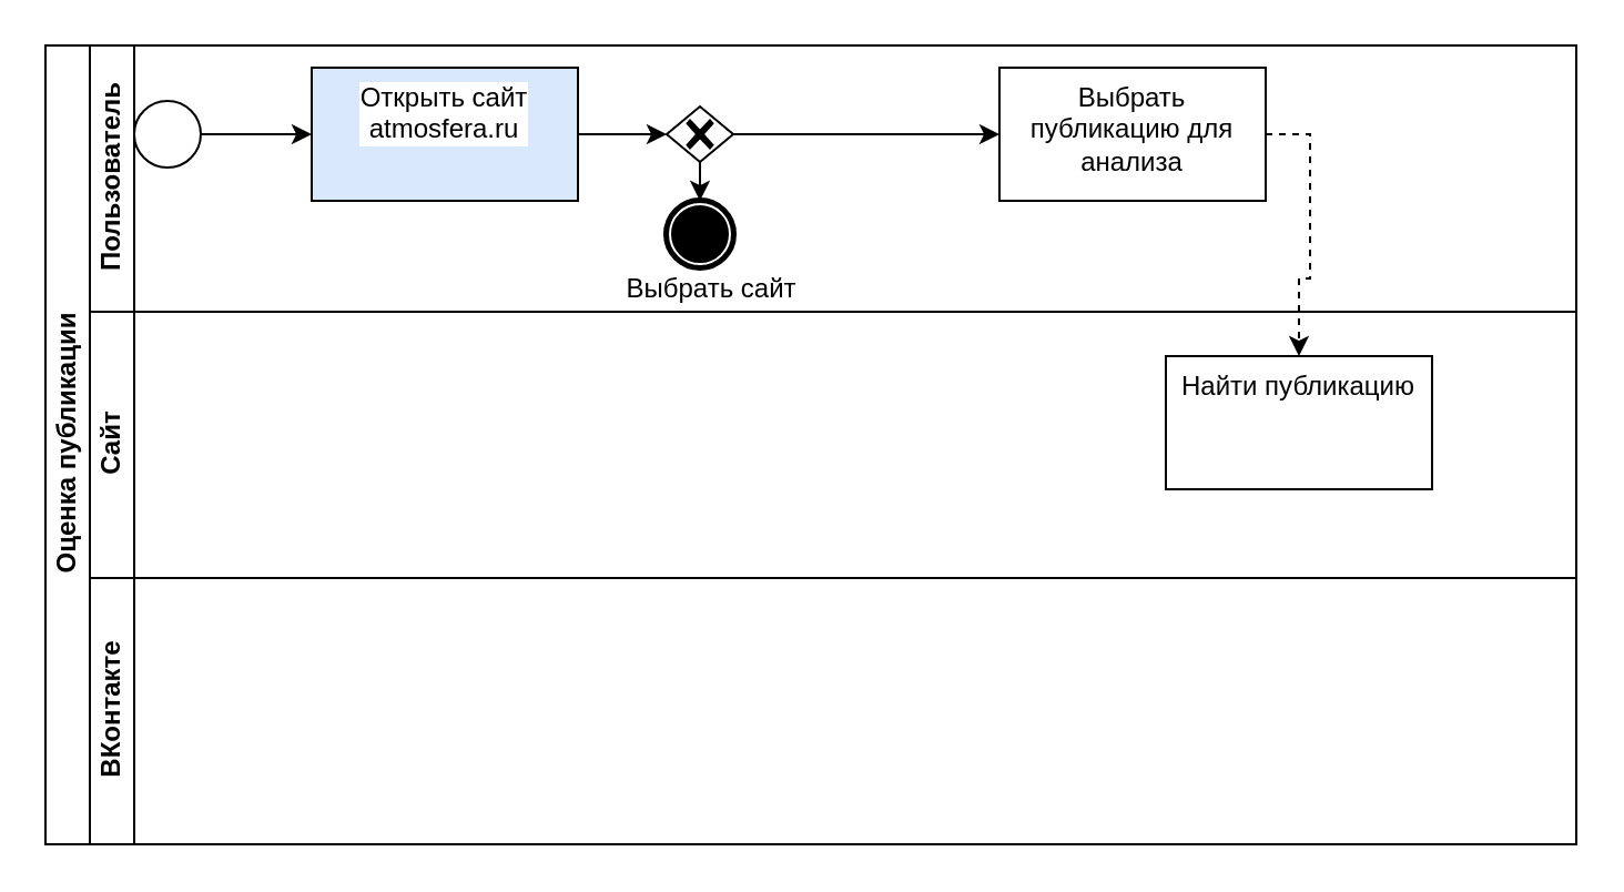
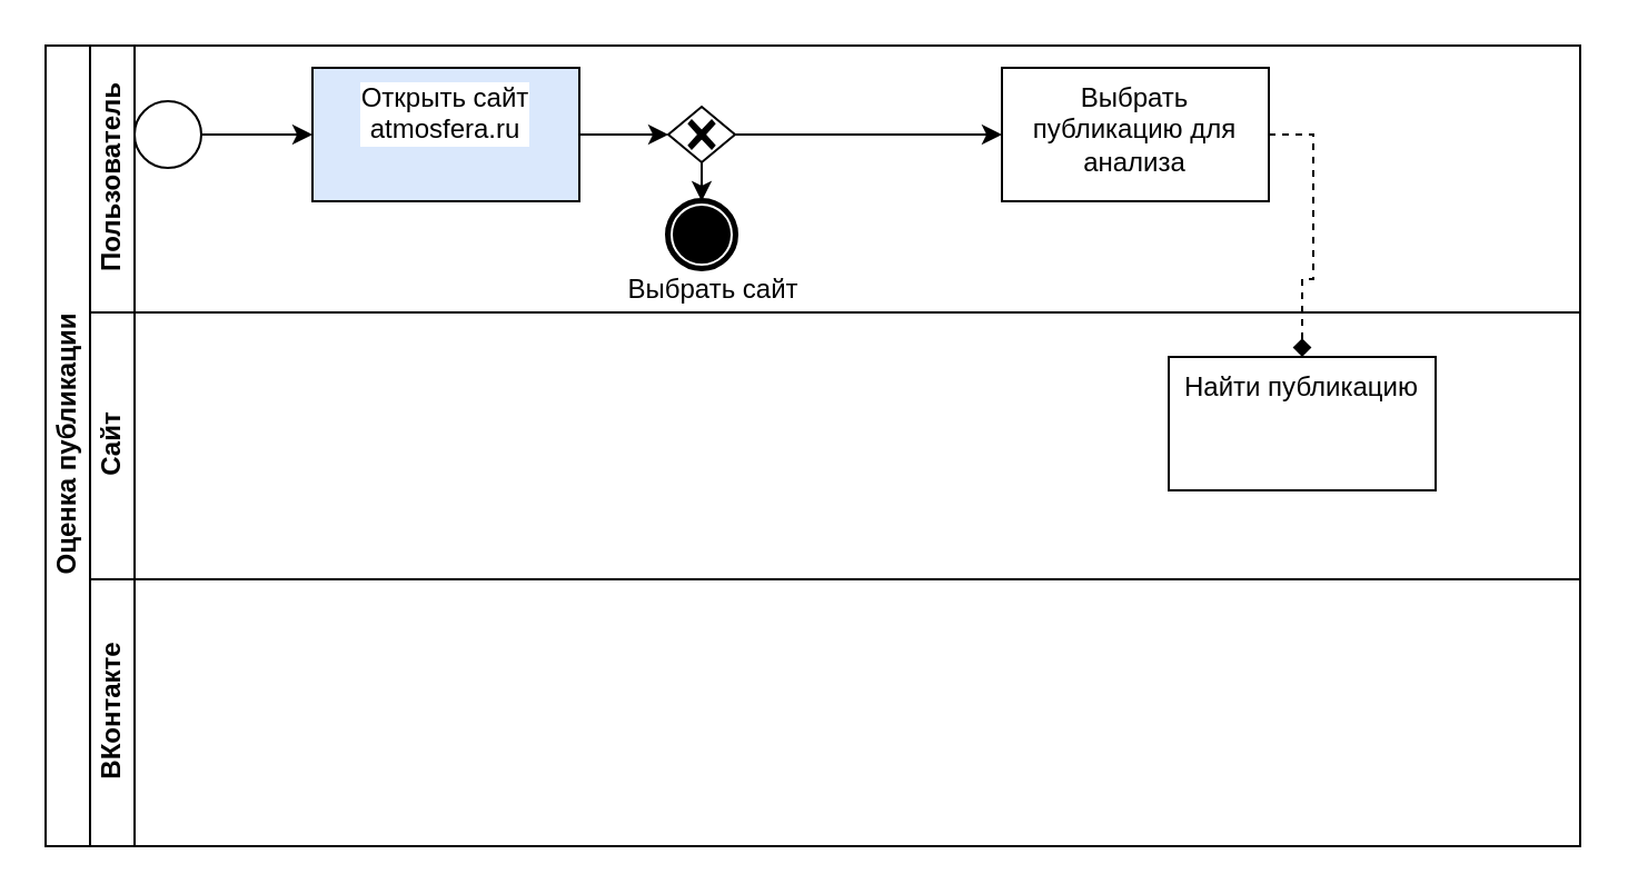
- <mxCell id="16" style="edgeStyle=orthogonalEdgeStyle;rounded=0;orthogonalLoop=1;jettySize=auto;html=1;exitX=1;exitY=0.5;exitDx=0;exitDy=0;entryX=0.5;entryY=0;entryDx=0;entryDy=0;dashed=1;" edge="1" parent="2" source="8" target="14"><mxGeometry relative="1" as="geometry" /></mxCell>
+ <mxCell id="16" style="edgeStyle=orthogonalEdgeStyle;rounded=0;orthogonalLoop=1;jettySize=auto;html=1;exitX=1;exitY=0.5;exitDx=0;exitDy=0;entryX=0.5;entryY=0;entryDx=0;entryDy=0;dashed=1;endArrow=diamond;" edge="1" parent="2" source="8" target="14"><mxGeometry relative="1" as="geometry" /></mxCell>
